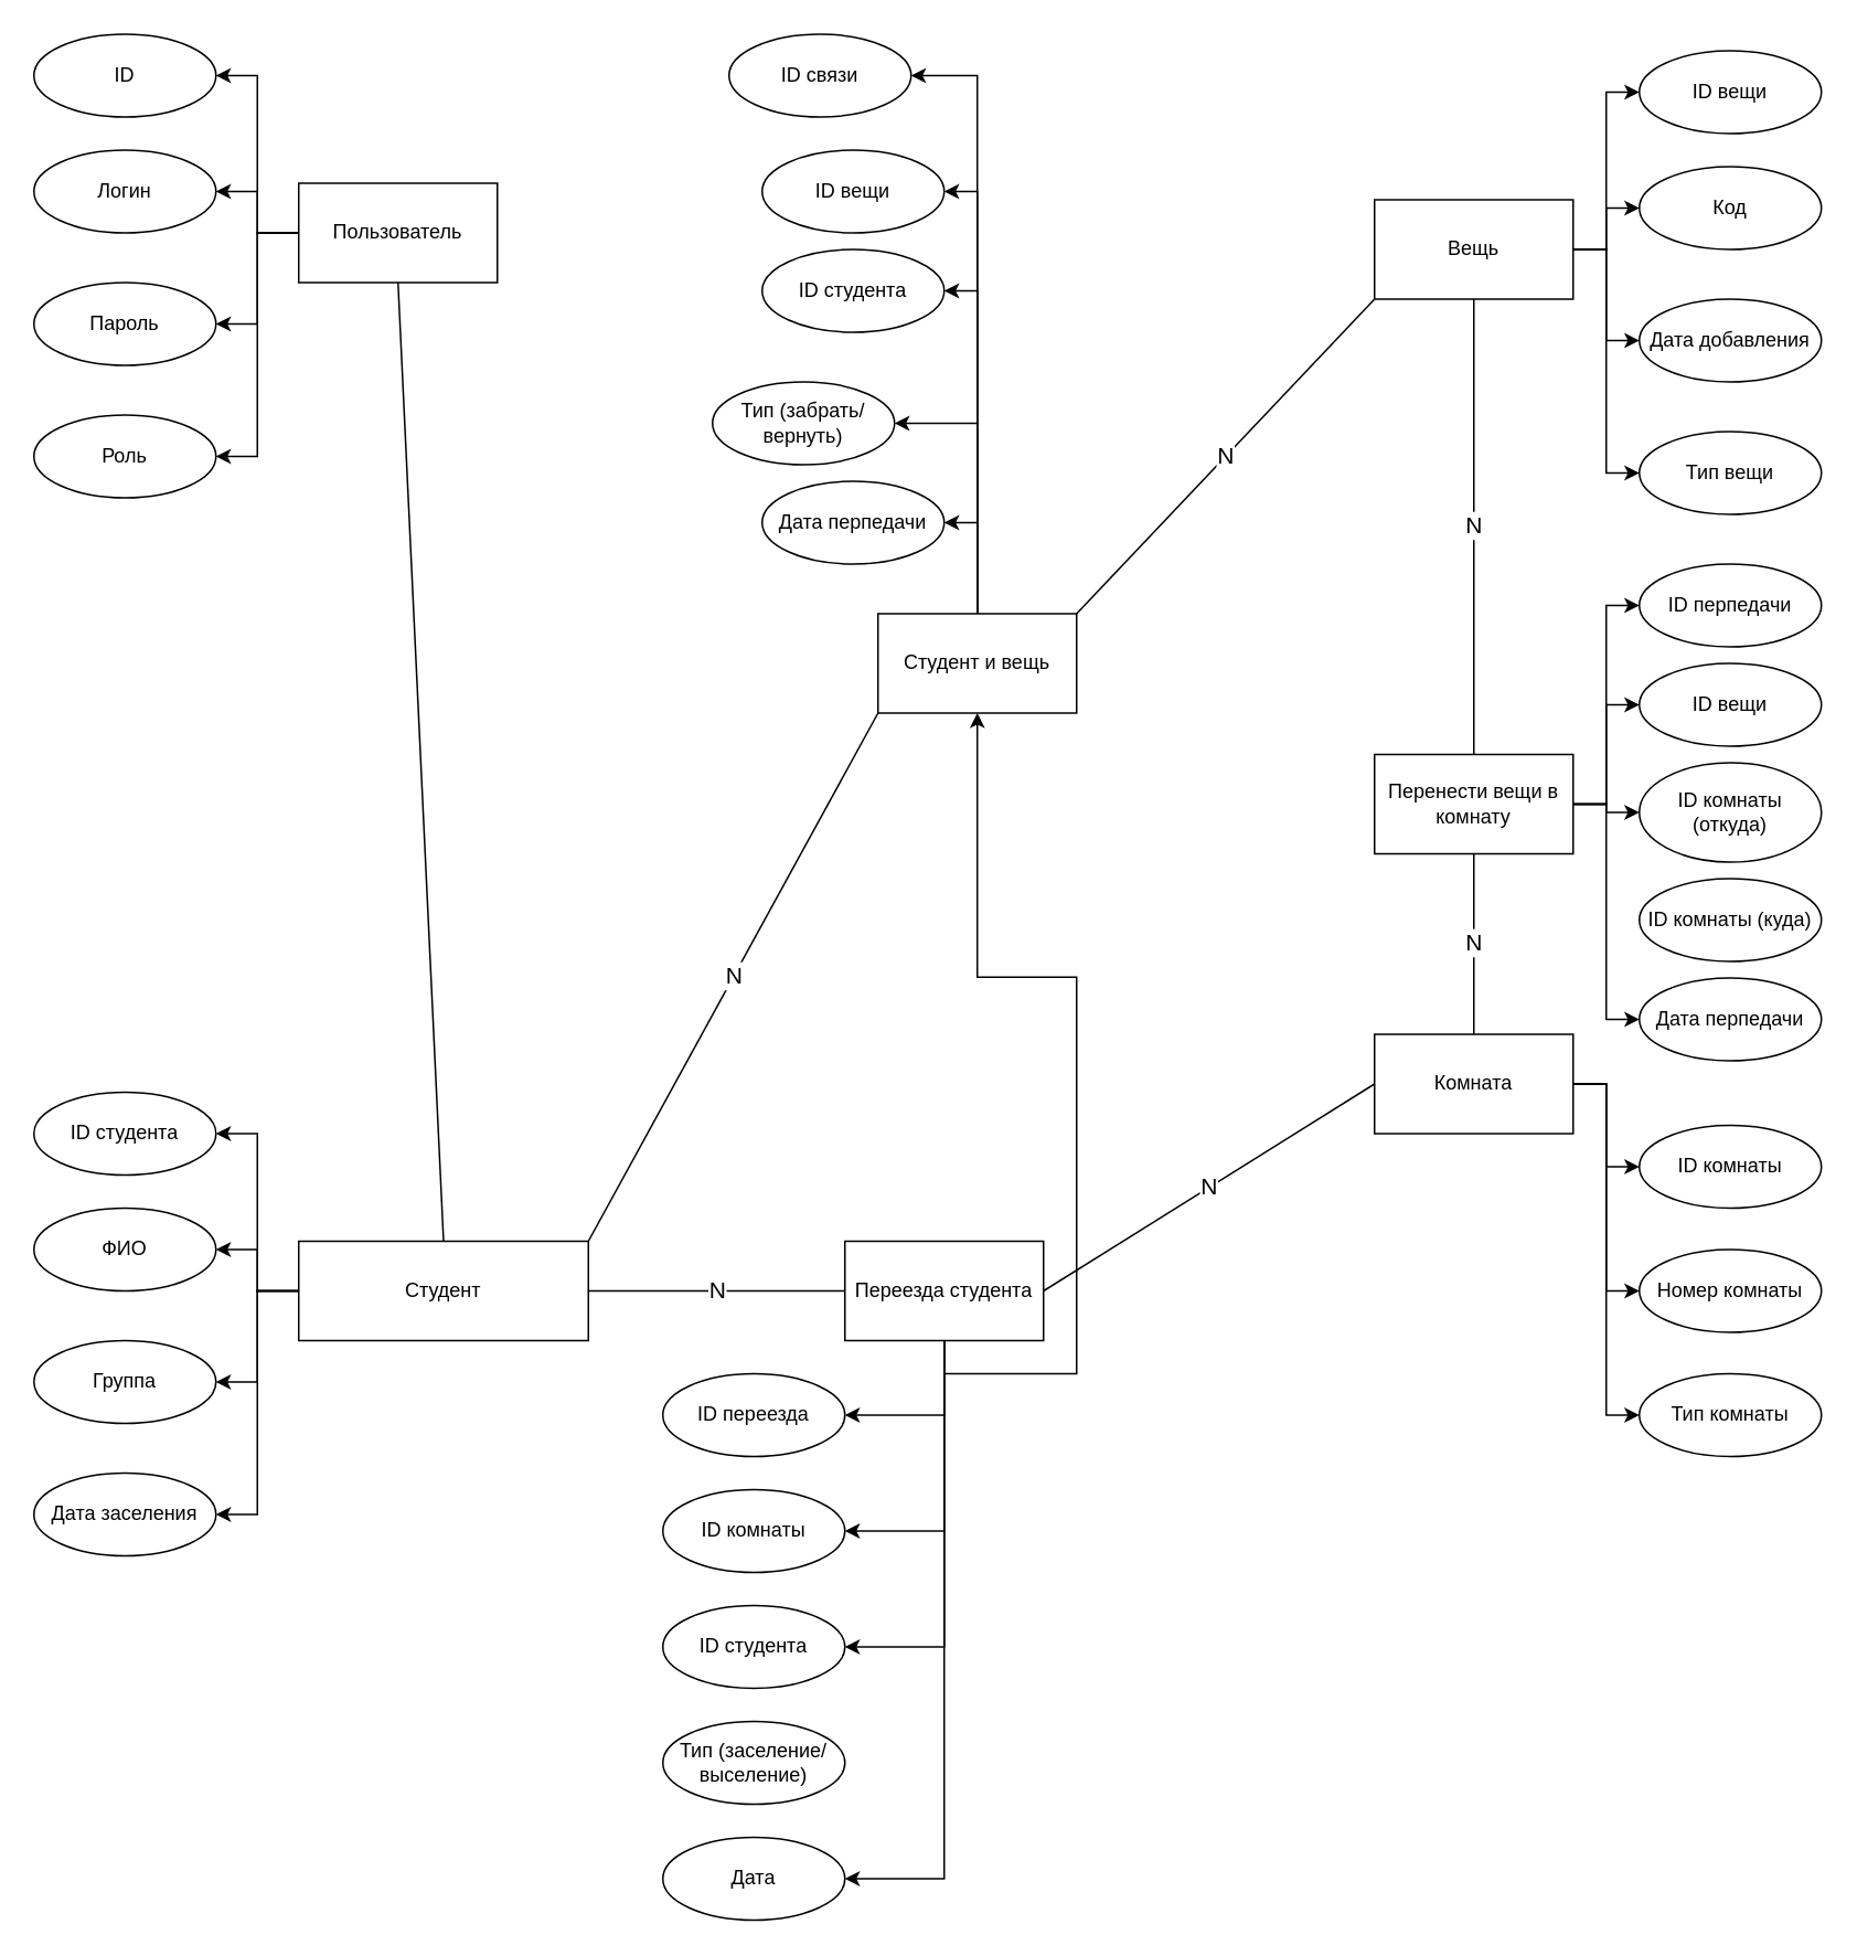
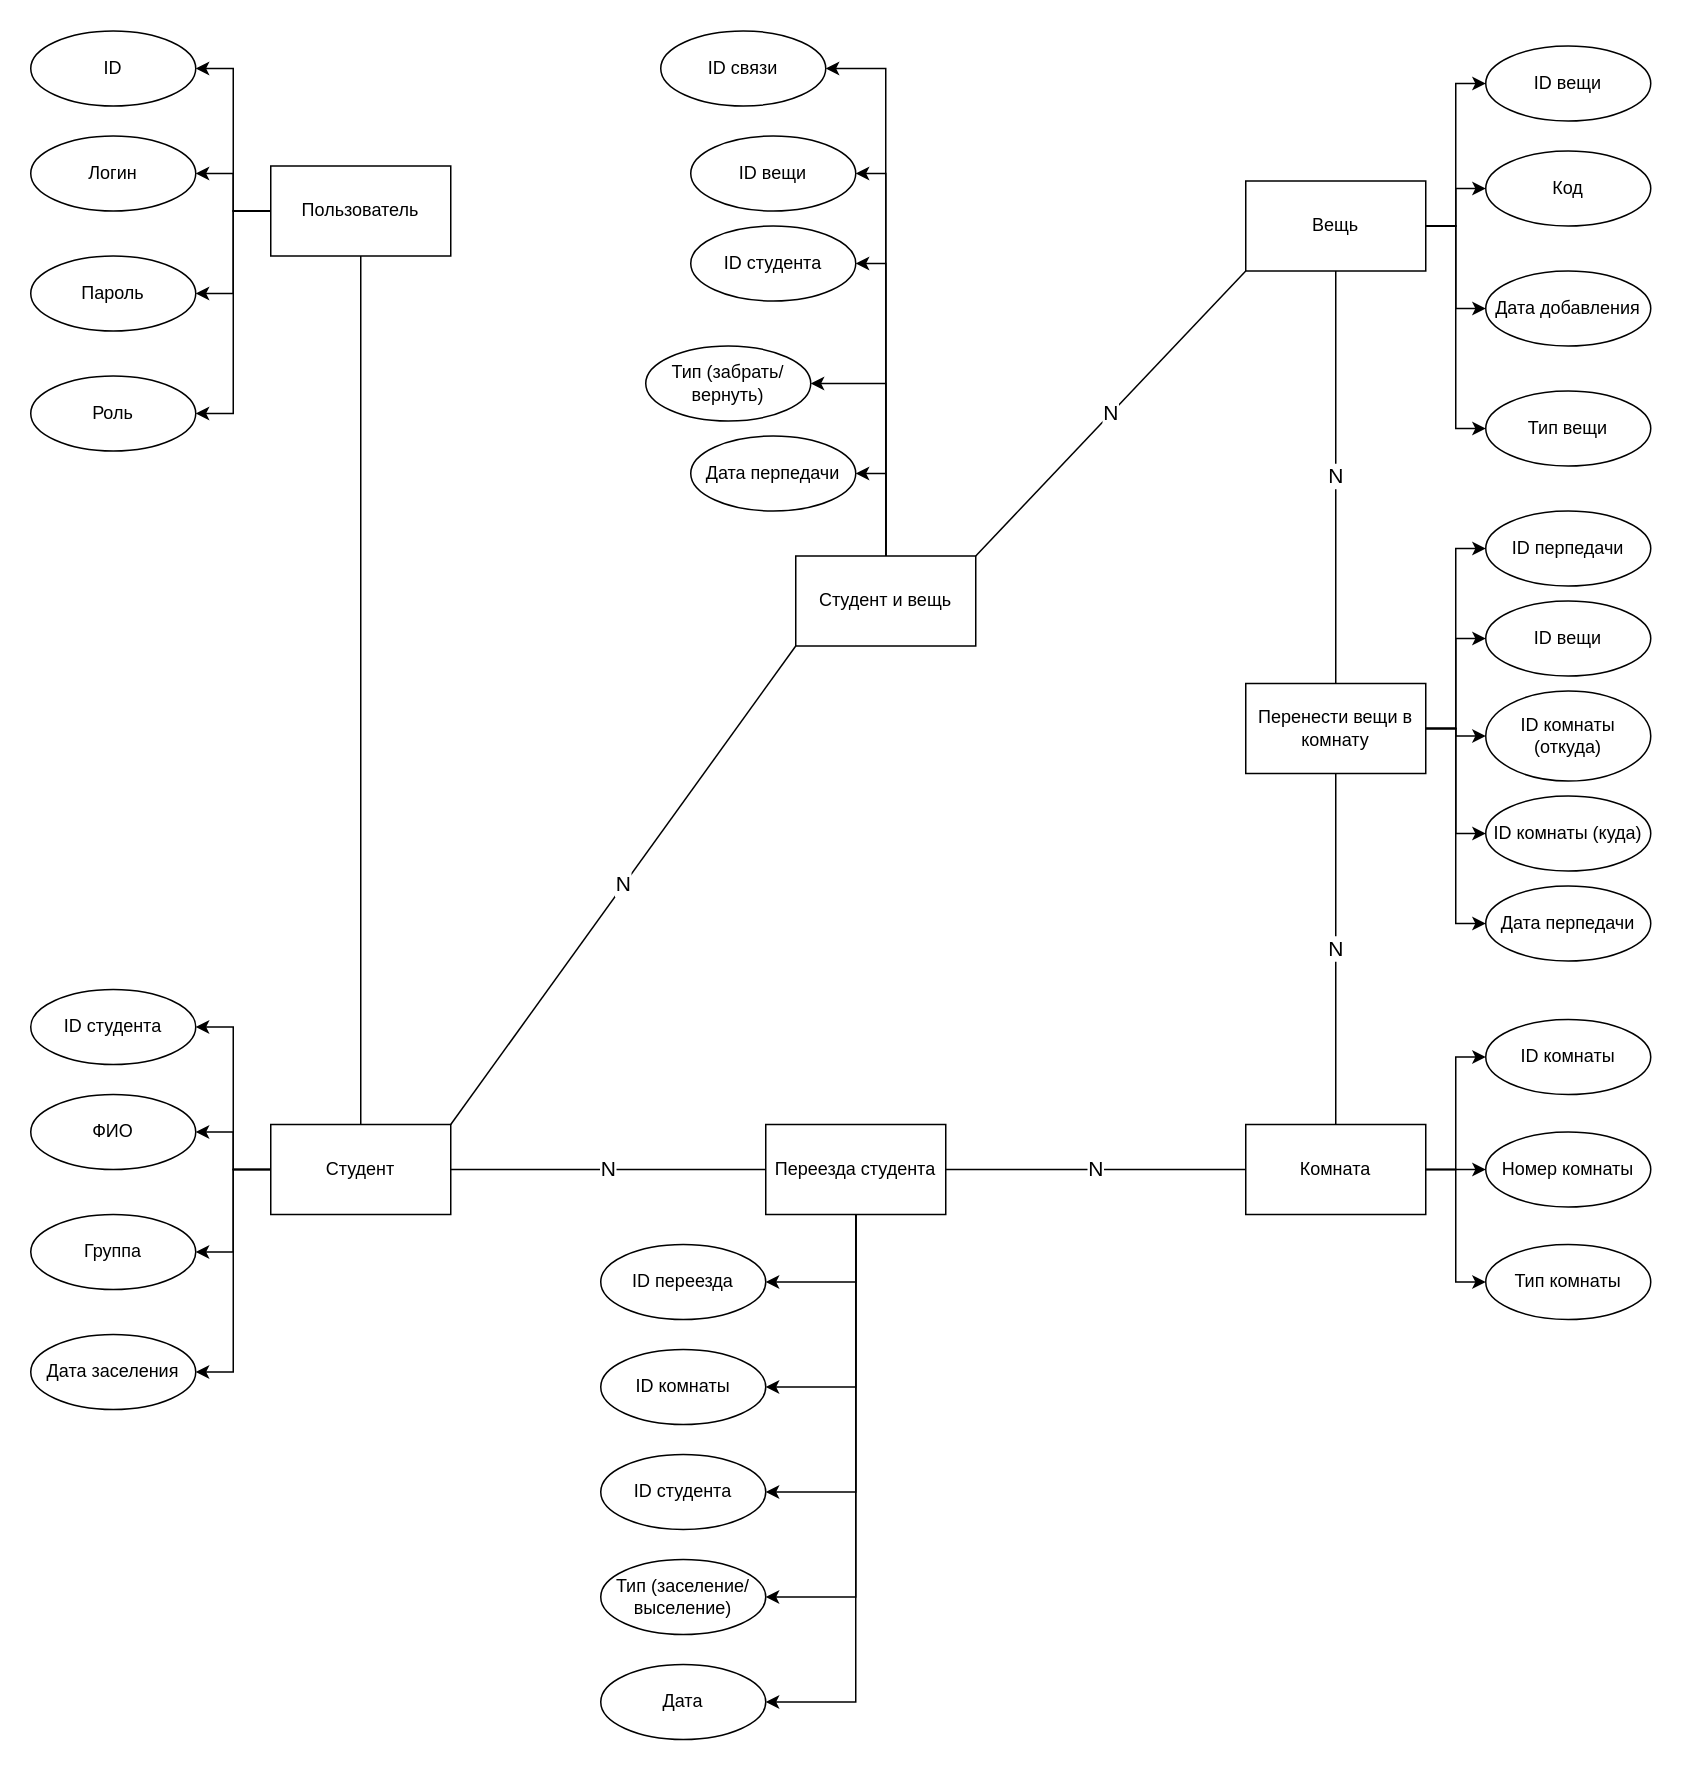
+ <mxCell id="53" style="edgeStyle=orthogonalEdgeStyle;rounded=0;orthogonalLoop=1;jettySize=auto;html=1;exitX=1;exitY=0.5;exitDx=0;exitDy=0;entryX=0;entryY=0.5;entryDx=0;entryDy=0;" edge="1" parent="1" source="55" target="61"><mxGeometry relative="1" as="geometry" /></mxCell>
- <mxCell id="39" style="edgeStyle=orthogonalEdgeStyle;rounded=0;orthogonalLoop=1;jettySize=auto;html=1;exitX=0.5;exitY=1;exitDx=0;exitDy=0;" edge="1" parent="1" source="42" target="68"><mxGeometry relative="1" as="geometry" /></mxCell>
+ <mxCell id="39" style="edgeStyle=orthogonalEdgeStyle;rounded=0;orthogonalLoop=1;jettySize=auto;html=1;exitX=0.5;exitY=1;exitDx=0;exitDy=0;entryX=1;entryY=0.5;entryDx=0;entryDy=0;" edge="1" parent="1" source="42" target="48"><mxGeometry relative="1" as="geometry" /></mxCell>
- <mxCell id="32" value="Комната" style="rounded=0;whiteSpace=wrap;html=1;" vertex="1" parent="1"><mxGeometry x="830" y="624" width="120" height="60" as="geometry" /></mxCell>
+ <mxCell id="32" value="Комната" style="rounded=0;whiteSpace=wrap;html=1;" vertex="1" parent="1"><mxGeometry x="830" y="749" width="120" height="60" as="geometry" /></mxCell>
- <mxCell id="24" value="Студент" style="rounded=0;whiteSpace=wrap;html=1;" vertex="1" parent="1"><mxGeometry x="180" y="749" width="175" height="60" as="geometry" /></mxCell>
+ <mxCell id="24" value="Студент" style="rounded=0;whiteSpace=wrap;html=1;" vertex="1" parent="1"><mxGeometry x="180" y="749" width="120" height="60" as="geometry" /></mxCell>
